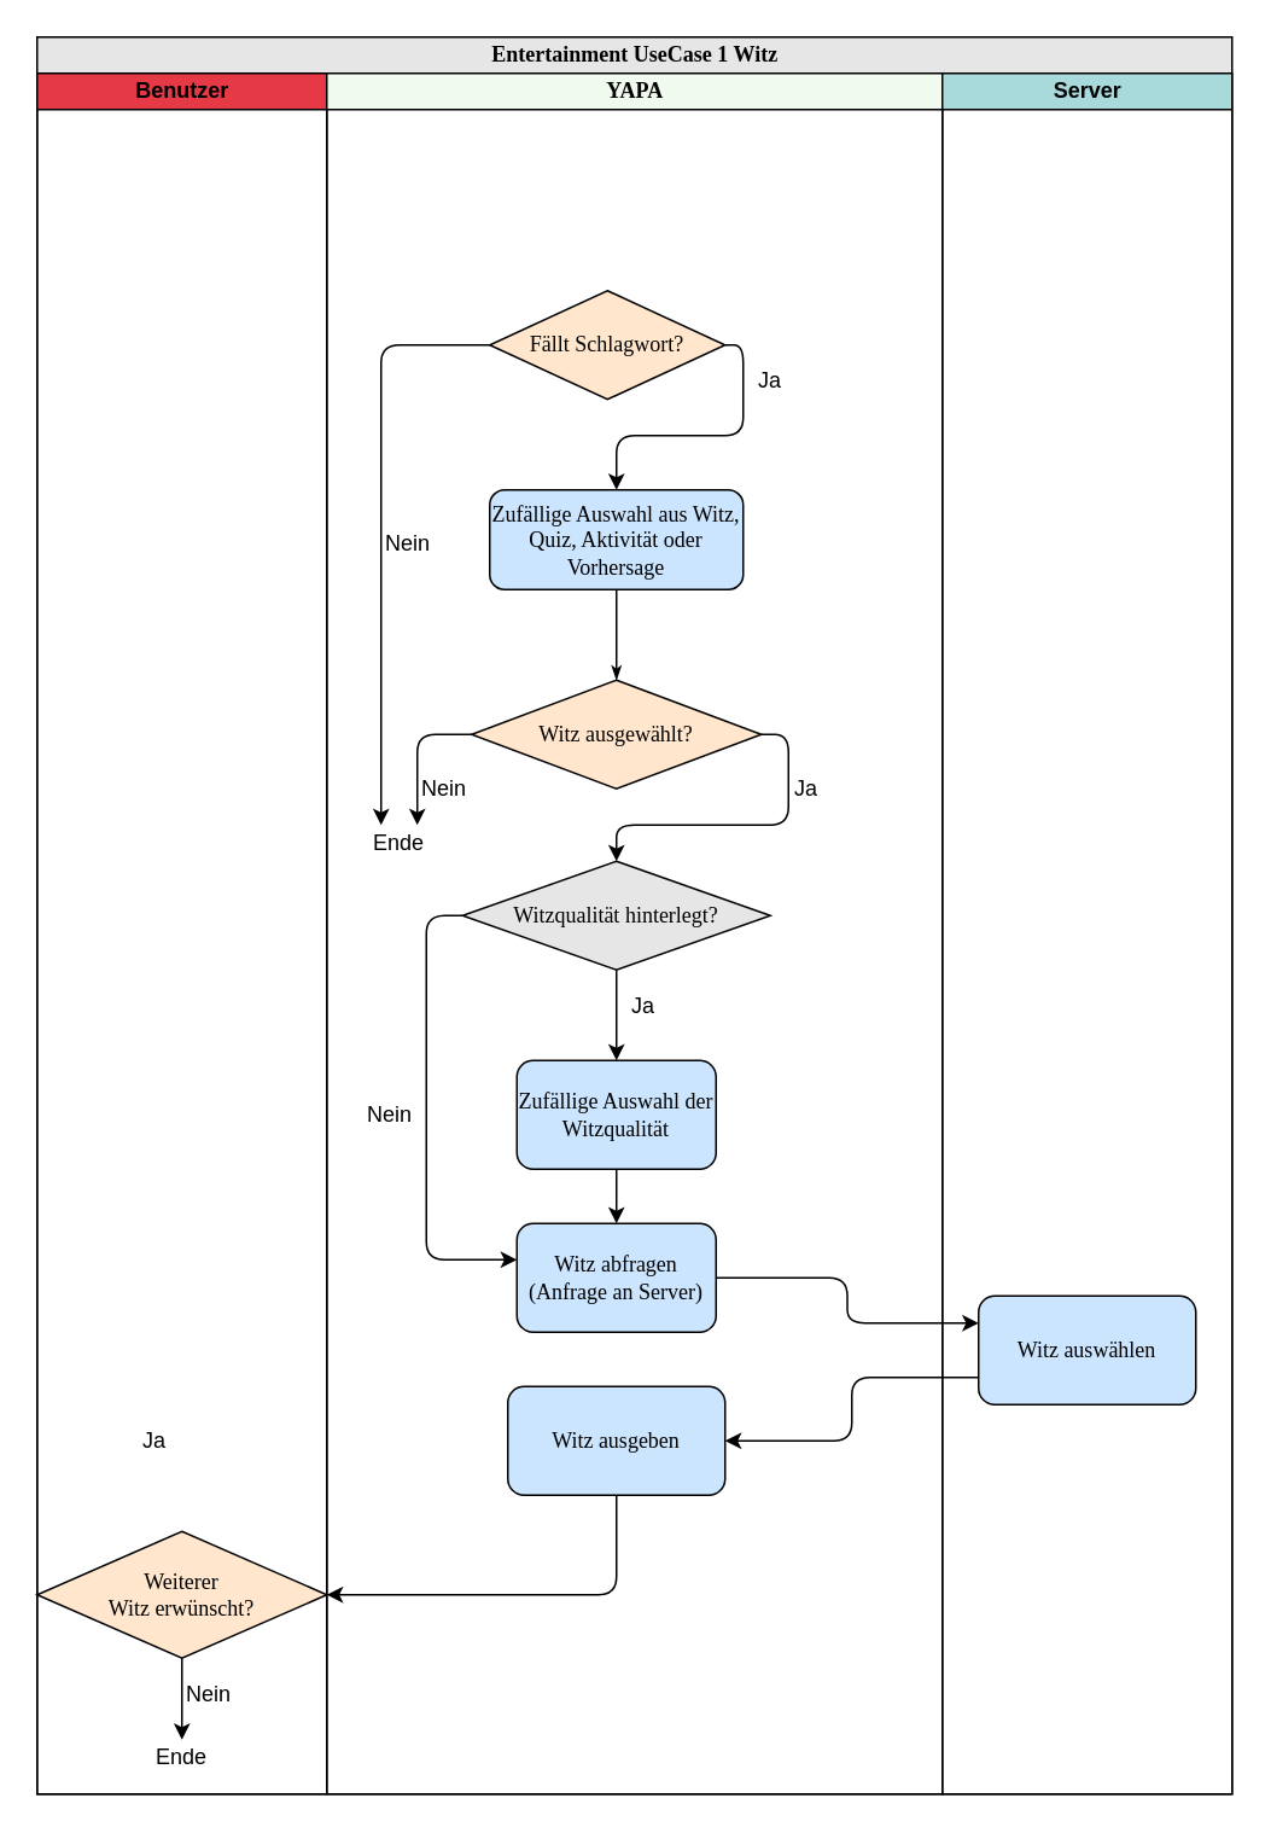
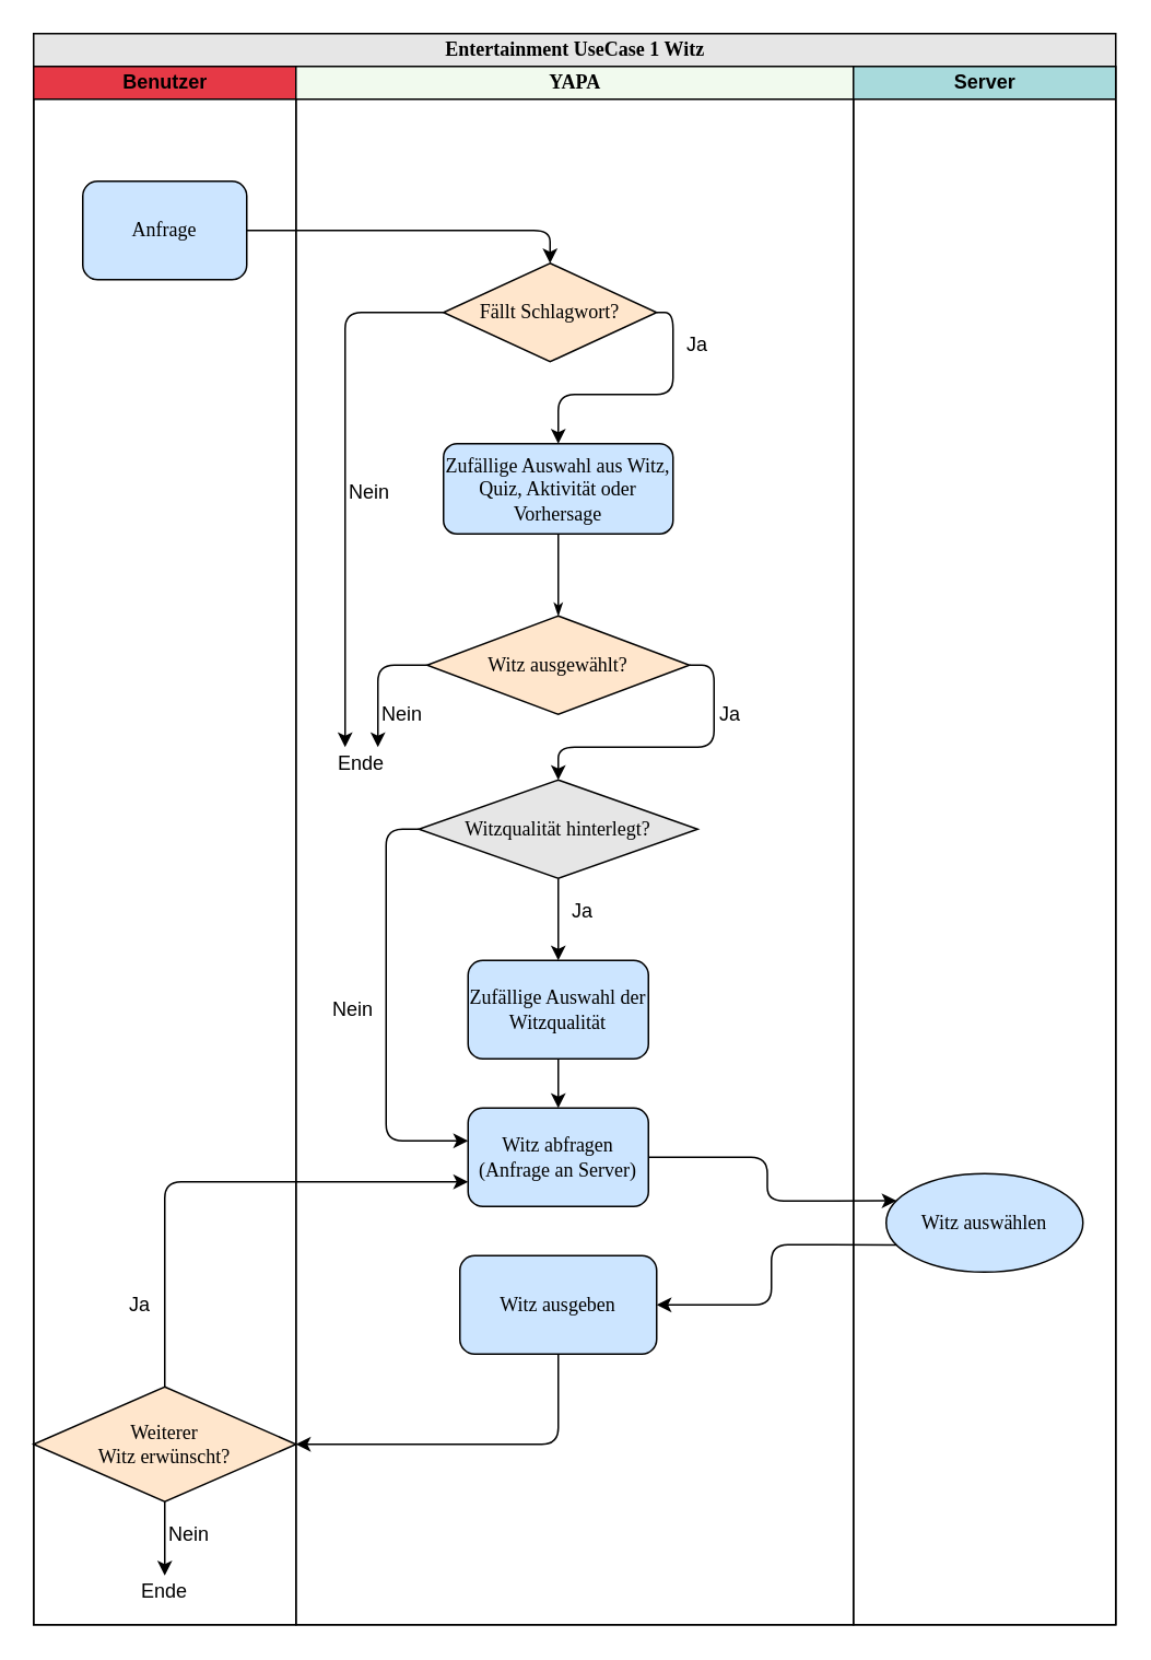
+ <mxCell id="4" value="&lt;font style=&quot;font-size: 12px&quot;&gt;Anfrage&lt;/font&gt;" style="rounded=1;whiteSpace=wrap;html=1;shadow=0;labelBackgroundColor=none;strokeWidth=1;fontFamily=Verdana;fontSize=8;align=center;fillColor=#CCE5FF;" parent="3" vertex="1"><mxGeometry x="30" y="70" width="100" height="60" as="geometry" /></mxCell>
+ <mxCell id="39" style="edgeStyle=orthogonalEdgeStyle;rounded=1;orthogonalLoop=1;jettySize=auto;html=1;exitX=1;exitY=0.5;exitDx=0;exitDy=0;entryX=0.5;entryY=0;entryDx=0;entryDy=0;fontSize=12;" parent="2" source="4" target="18" edge="1"><mxGeometry relative="1" as="geometry" /></mxCell>
+ <mxCell id="36" style="edgeStyle=orthogonalEdgeStyle;rounded=1;orthogonalLoop=1;jettySize=auto;html=1;fontSize=12;entryX=0;entryY=0.75;entryDx=0;entryDy=0;exitX=0.5;exitY=0;exitDx=0;exitDy=0;" parent="2" source="6" target="27" edge="1"><mxGeometry relative="1" as="geometry"><mxPoint x="220" y="955" as="sourcePoint" /><mxPoint x="410" y="860" as="targetPoint" /></mxGeometry></mxCell>
- <mxCell id="38" value="&lt;font style=&quot;font-size: 12px&quot;&gt;Witz auswählen&lt;br&gt;&lt;/font&gt;" style="rounded=1;whiteSpace=wrap;html=1;shadow=0;labelBackgroundColor=none;strokeWidth=1;fontFamily=Verdana;fontSize=8;align=center;fillColor=#CCE5FF;" parent="37" vertex="1"><mxGeometry x="20" y="675" width="120" height="60" as="geometry" /></mxCell>
+ <mxCell id="38" value="&lt;font style=&quot;font-size: 12px&quot;&gt;Witz auswählen&lt;br&gt;&lt;/font&gt;" style="ellipse;whiteSpace=wrap;html=1;shadow=0;labelBackgroundColor=none;strokeWidth=1;fontFamily=Verdana;fontSize=8;align=center;fillColor=#CCE5FF;" parent="37" vertex="1"><mxGeometry x="20" y="675" width="120" height="60" as="geometry" /></mxCell>
